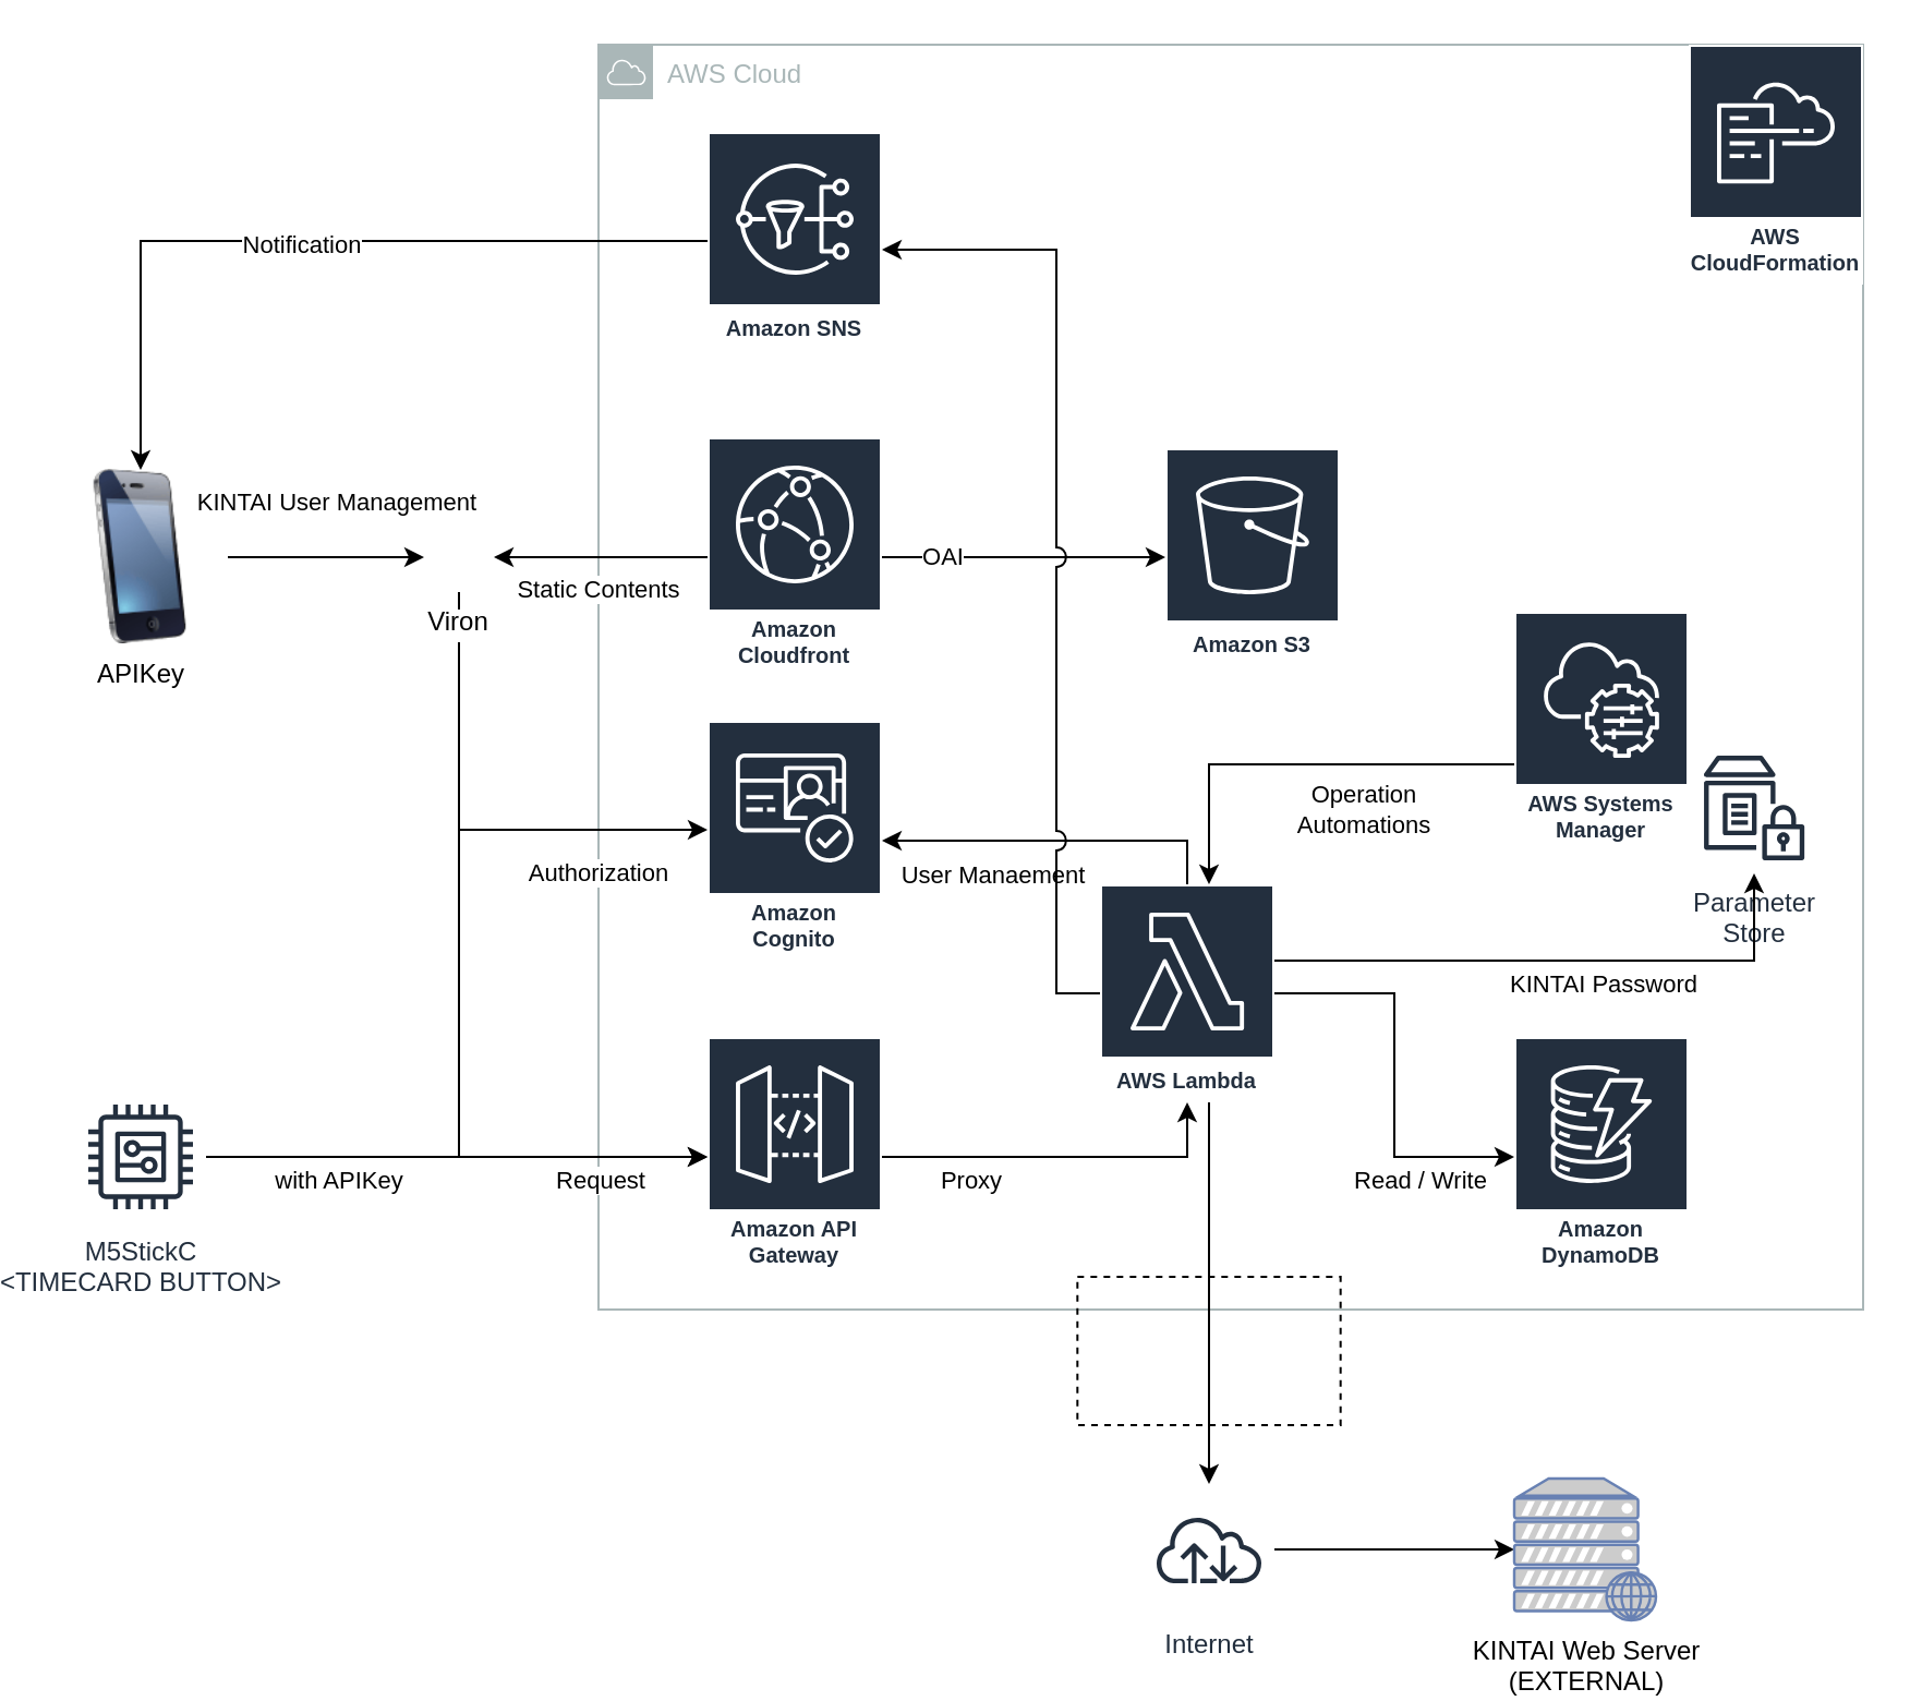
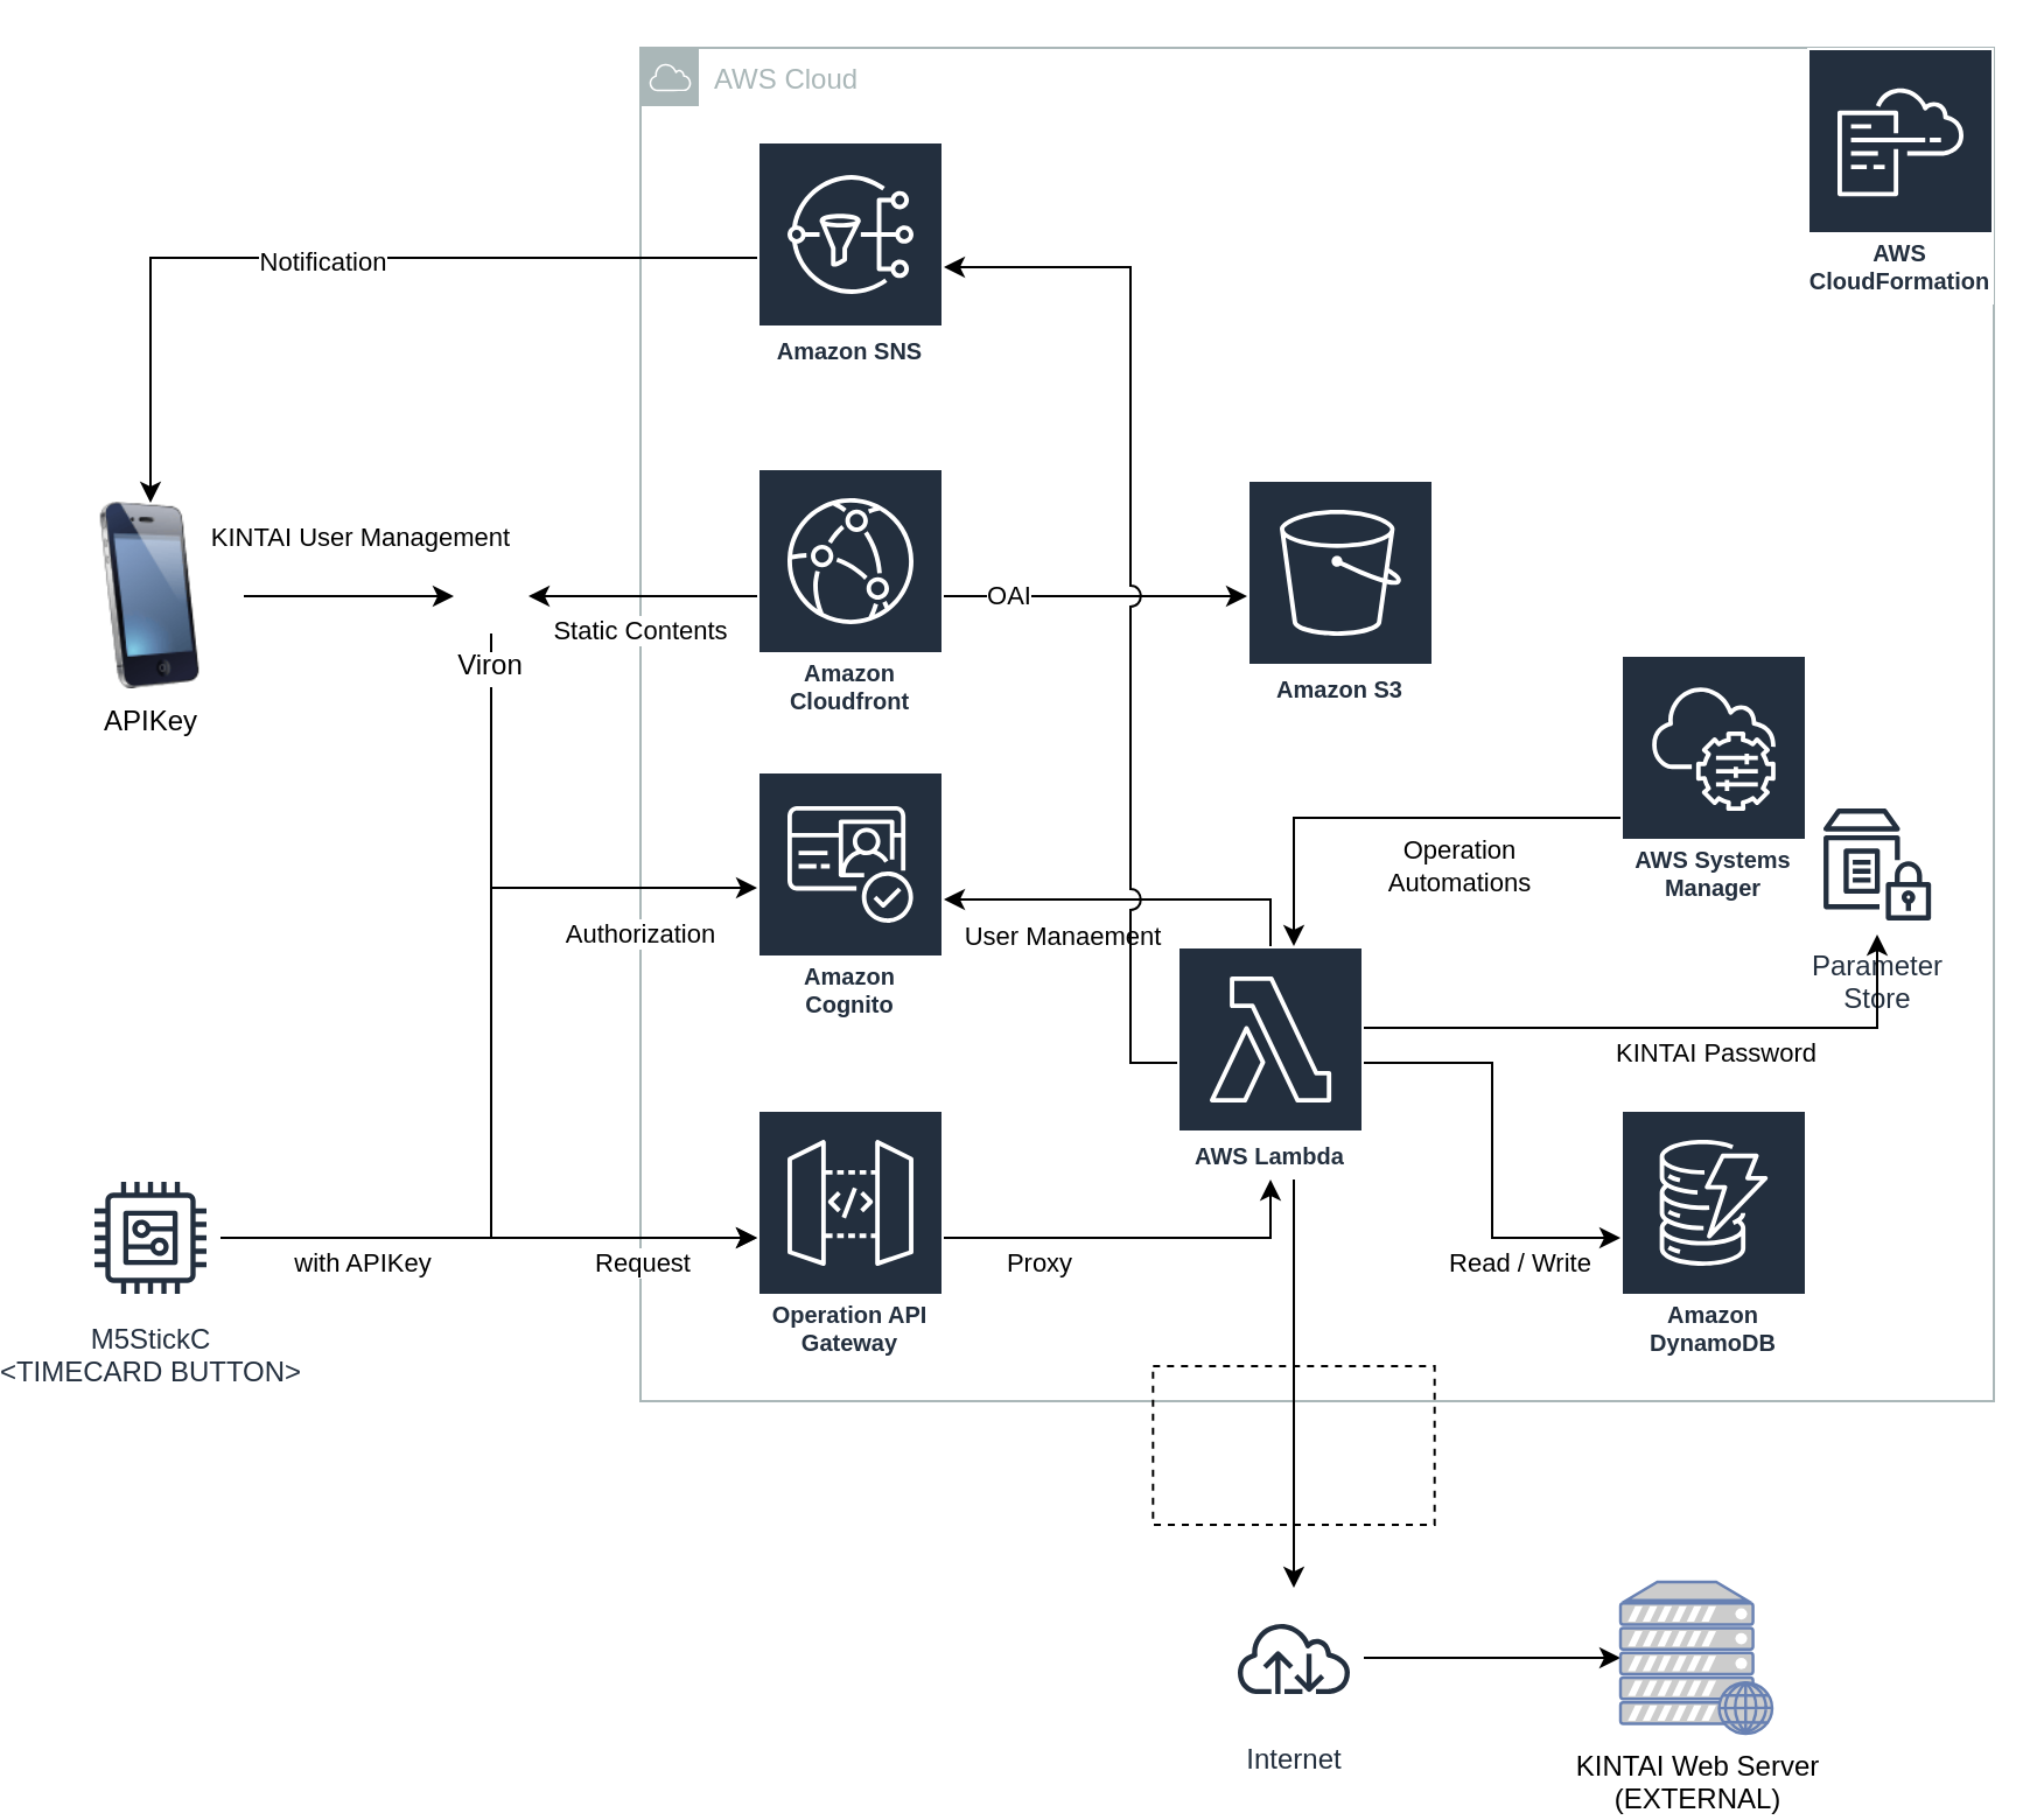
- <mxCell id="10" value="Amazon API Gateway" style="outlineConnect=0;fontColor=#232F3E;gradientColor=none;strokeColor=#ffffff;fillColor=#232F3E;dashed=0;verticalLabelPosition=middle;verticalAlign=bottom;align=center;html=1;whiteSpace=wrap;fontSize=10;fontStyle=1;spacing=3;shape=mxgraph.aws4.productIcon;prIcon=mxgraph.aws4.api_gateway;" vertex="1" parent="1"><mxGeometry x="320" y="475" width="80" height="110" as="geometry" /></mxCell>
+ <mxCell id="10" value="Operation API Gateway" style="outlineConnect=0;fontColor=#232F3E;gradientColor=none;strokeColor=#ffffff;fillColor=#232F3E;dashed=0;verticalLabelPosition=middle;verticalAlign=bottom;align=center;html=1;whiteSpace=wrap;fontSize=10;fontStyle=1;spacing=3;shape=mxgraph.aws4.productIcon;prIcon=mxgraph.aws4.api_gateway;" vertex="1" parent="1"><mxGeometry x="320" y="475" width="80" height="110" as="geometry" /></mxCell>
